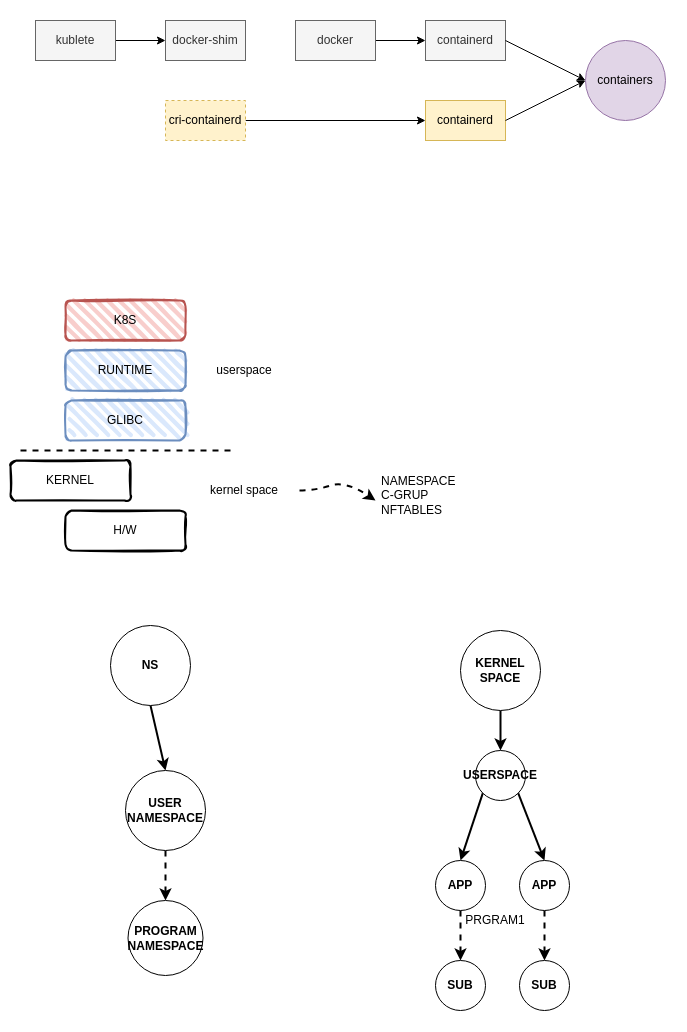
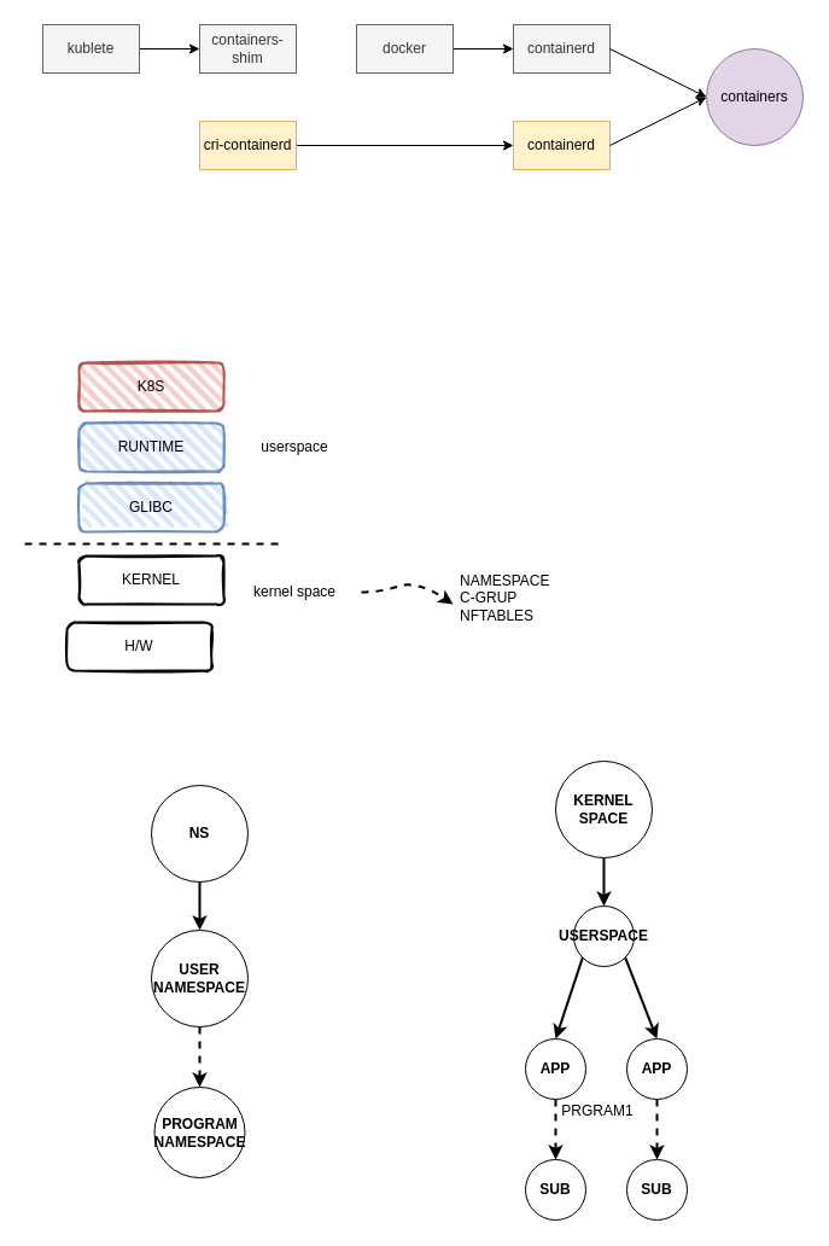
- <mxCell id="4" value="&lt;div&gt;docker-shim&lt;/div&gt;" style="whiteSpace=wrap;html=1;aspect=fixed;fontFamily=Helvetica;fontSize=12;fontColor=#333333;align=center;strokeColor=#666666;fillColor=#f5f5f5;" parent="1" vertex="1"><mxGeometry x="165" y="20" width="80" height="40" as="geometry" /></mxCell>
+ <mxCell id="4" value="&lt;div&gt;containers-shim&lt;/div&gt;" style="whiteSpace=wrap;html=1;aspect=fixed;fontFamily=Helvetica;fontSize=12;fontColor=#333333;align=center;strokeColor=#666666;fillColor=#f5f5f5;" parent="1" vertex="1"><mxGeometry x="165" y="20" width="80" height="40" as="geometry" /></mxCell>
- <mxCell id="9" value="cri-containerd" style="whiteSpace=wrap;html=1;aspect=fixed;fontFamily=Helvetica;fontSize=12;align=center;strokeColor=#d6b656;fillColor=#fff2cc;dashed=1;" parent="1" vertex="1"><mxGeometry x="165" y="100" width="80" height="40" as="geometry" /></mxCell>
+ <mxCell id="9" value="cri-containerd" style="whiteSpace=wrap;html=1;aspect=fixed;fontFamily=Helvetica;fontSize=12;align=center;strokeColor=#d6b656;fillColor=#fff2cc;" parent="1" vertex="1"><mxGeometry x="165" y="100" width="80" height="40" as="geometry" /></mxCell>
- <mxCell id="11" value="KERNEL" style="rounded=1;whiteSpace=wrap;html=1;strokeWidth=2;fillWeight=4;hachureGap=8;hachureAngle=45;sketch=1;fontFamily=Helvetica;fontSize=12;align=center;" parent="1" vertex="1"><mxGeometry x="10" y="460" width="120" height="40" as="geometry" /></mxCell>
+ <mxCell id="11" value="KERNEL" style="rounded=1;whiteSpace=wrap;html=1;strokeWidth=2;fillWeight=4;hachureGap=8;hachureAngle=45;sketch=1;fontFamily=Helvetica;fontSize=12;align=center;" parent="1" vertex="1"><mxGeometry x="65" y="460" width="120" height="40" as="geometry" /></mxCell>
- <mxCell id="12" value="H/W" style="rounded=1;whiteSpace=wrap;html=1;strokeWidth=2;fillWeight=4;hachureGap=8;hachureAngle=45;sketch=1;fontFamily=Helvetica;fontSize=12;align=center;" parent="1" vertex="1"><mxGeometry x="65" y="510" width="120" height="40" as="geometry" /></mxCell>
+ <mxCell id="12" value="H/W" style="rounded=1;whiteSpace=wrap;html=1;strokeWidth=2;fillWeight=4;hachureGap=8;hachureAngle=45;sketch=1;fontFamily=Helvetica;fontSize=12;align=center;" parent="1" vertex="1"><mxGeometry x="55" y="515" width="120" height="40" as="geometry" /></mxCell>
- <mxCell id="22" value="NS" style="ellipse;whiteSpace=wrap;html=1;aspect=fixed;fontStyle=1" parent="1" vertex="1"><mxGeometry x="110" y="625" width="80" height="80" as="geometry" /></mxCell>
+ <mxCell id="22" value="NS" style="ellipse;whiteSpace=wrap;html=1;aspect=fixed;fontStyle=1" parent="1" vertex="1"><mxGeometry x="125" y="650" width="80" height="80" as="geometry" /></mxCell>
